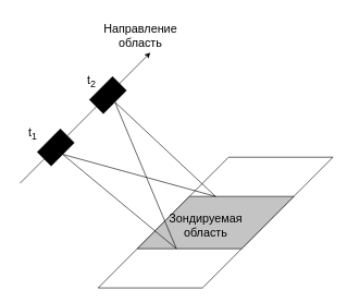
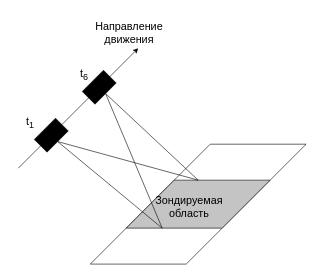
- <mxCell id="14" value="&lt;font style=&quot;font-size: 18px;&quot;&gt;Направление область&lt;/font&gt;" style="text;html=1;strokeColor=none;fillColor=none;align=center;verticalAlign=middle;whiteSpace=wrap;rounded=0;" vertex="1" parent="1"><mxGeometry x="160" y="20" width="110" height="70" as="geometry" /></mxCell>
+ <mxCell id="14" value="&lt;font style=&quot;font-size: 18px;&quot;&gt;Направление движения&lt;/font&gt;" style="text;html=1;strokeColor=none;fillColor=none;align=center;verticalAlign=middle;whiteSpace=wrap;rounded=0;" vertex="1" parent="1"><mxGeometry x="160" y="20" width="110" height="70" as="geometry" /></mxCell>
- <mxCell id="13" value="&lt;font style=&quot;font-size: 18px;&quot;&gt;t&lt;sub&gt;2&lt;/sub&gt;&lt;/font&gt;" style="text;html=1;strokeColor=none;fillColor=none;align=center;verticalAlign=middle;whiteSpace=wrap;rounded=0;" vertex="1" parent="1"><mxGeometry x="110" y="110" width="60" height="30" as="geometry" /></mxCell>
+ <mxCell id="13" value="&lt;font style=&quot;font-size: 18px;&quot;&gt;t&lt;sub&gt;6&lt;/sub&gt;&lt;/font&gt;" style="text;html=1;strokeColor=none;fillColor=none;align=center;verticalAlign=middle;whiteSpace=wrap;rounded=0;" vertex="1" parent="1"><mxGeometry x="110" y="110" width="60" height="30" as="geometry" /></mxCell>
